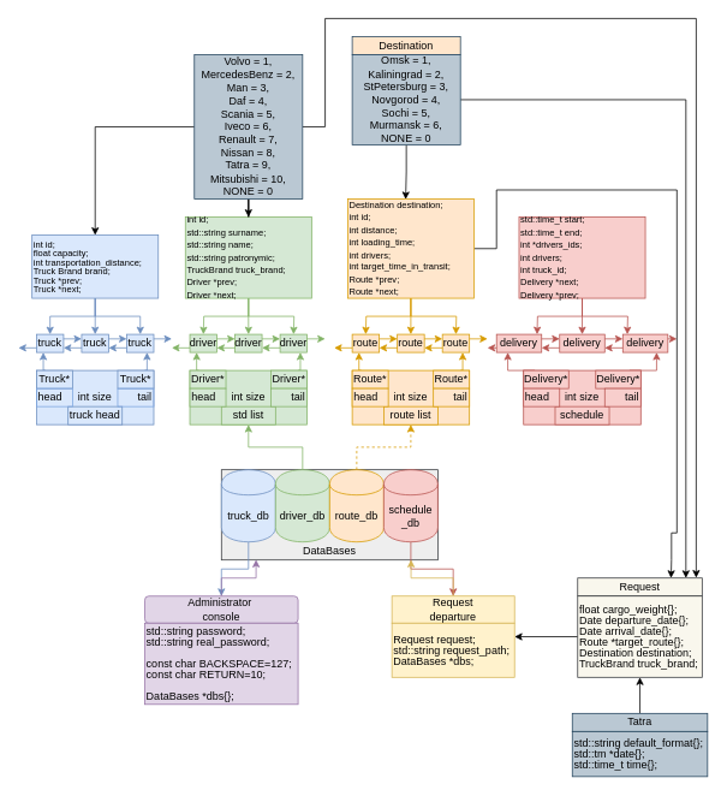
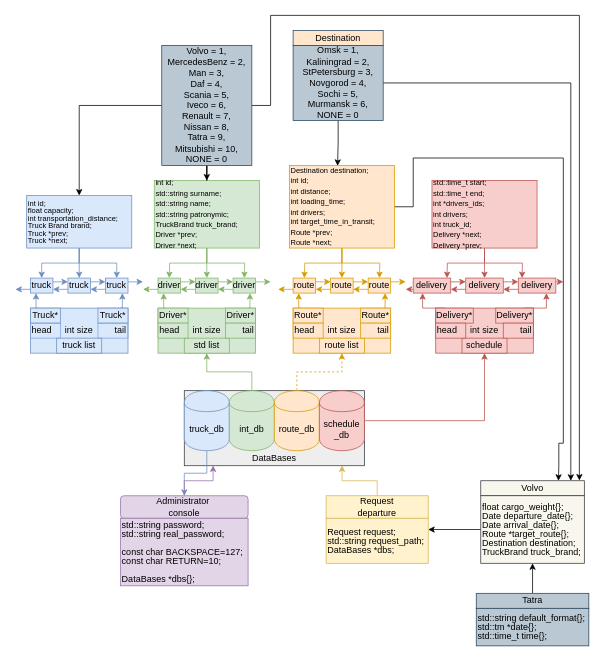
- <mxCell id="22" value="truck head" style="text;html=1;strokeColor=#6c8ebf;fillColor=#dae8fc;align=center;verticalAlign=middle;whiteSpace=wrap;rounded=0;" parent="1" vertex="1"><mxGeometry x="75" y="450" width="60" height="20" as="geometry" /></mxCell>
+ <mxCell id="22" value="truck list" style="text;html=1;strokeColor=#6c8ebf;fillColor=#dae8fc;align=center;verticalAlign=middle;whiteSpace=wrap;rounded=0;" parent="1" vertex="1"><mxGeometry x="75" y="450" width="60" height="20" as="geometry" /></mxCell>
- <mxCell id="6" value="driver_db" style="shape=cylinder;whiteSpace=wrap;html=1;boundedLbl=1;backgroundOutline=1;fillColor=#d5e8d4;strokeColor=#82b366;" parent="1" vertex="1"><mxGeometry x="305" y="520" width="60" height="80" as="geometry" /></mxCell>
+ <mxCell id="6" value="int_db" style="shape=cylinder;whiteSpace=wrap;html=1;boundedLbl=1;backgroundOutline=1;fillColor=#d5e8d4;strokeColor=#82b366;" parent="1" vertex="1"><mxGeometry x="305" y="520" width="60" height="80" as="geometry" /></mxCell>
- <mxCell id="9" style="edgeStyle=orthogonalEdgeStyle;rounded=0;orthogonalLoop=1;jettySize=auto;html=1;fillColor=#f8cecc;strokeColor=#b85450;" parent="1" source="10" target="112" edge="1"><mxGeometry relative="1" as="geometry" /></mxCell>
+ <mxCell id="9" style="edgeStyle=orthogonalEdgeStyle;rounded=0;orthogonalLoop=1;jettySize=auto;html=1;entryX=0.5;entryY=1;entryDx=0;entryDy=0;fillColor=#f8cecc;strokeColor=#b85450;" parent="1" source="10" target="77" edge="1"><mxGeometry relative="1" as="geometry" /></mxCell>
- <mxCell id="115" value="Request" style="rounded=0;whiteSpace=wrap;html=1;fillColor=#f9f7ed;strokeColor=#36393d;" parent="1" vertex="1"><mxGeometry x="640" y="640" width="138" height="20" as="geometry" /></mxCell>
+ <mxCell id="115" value="Volvo" style="rounded=0;whiteSpace=wrap;html=1;fillColor=#f9f7ed;strokeColor=#36393d;" parent="1" vertex="1"><mxGeometry x="640" y="640" width="138" height="20" as="geometry" /></mxCell>
